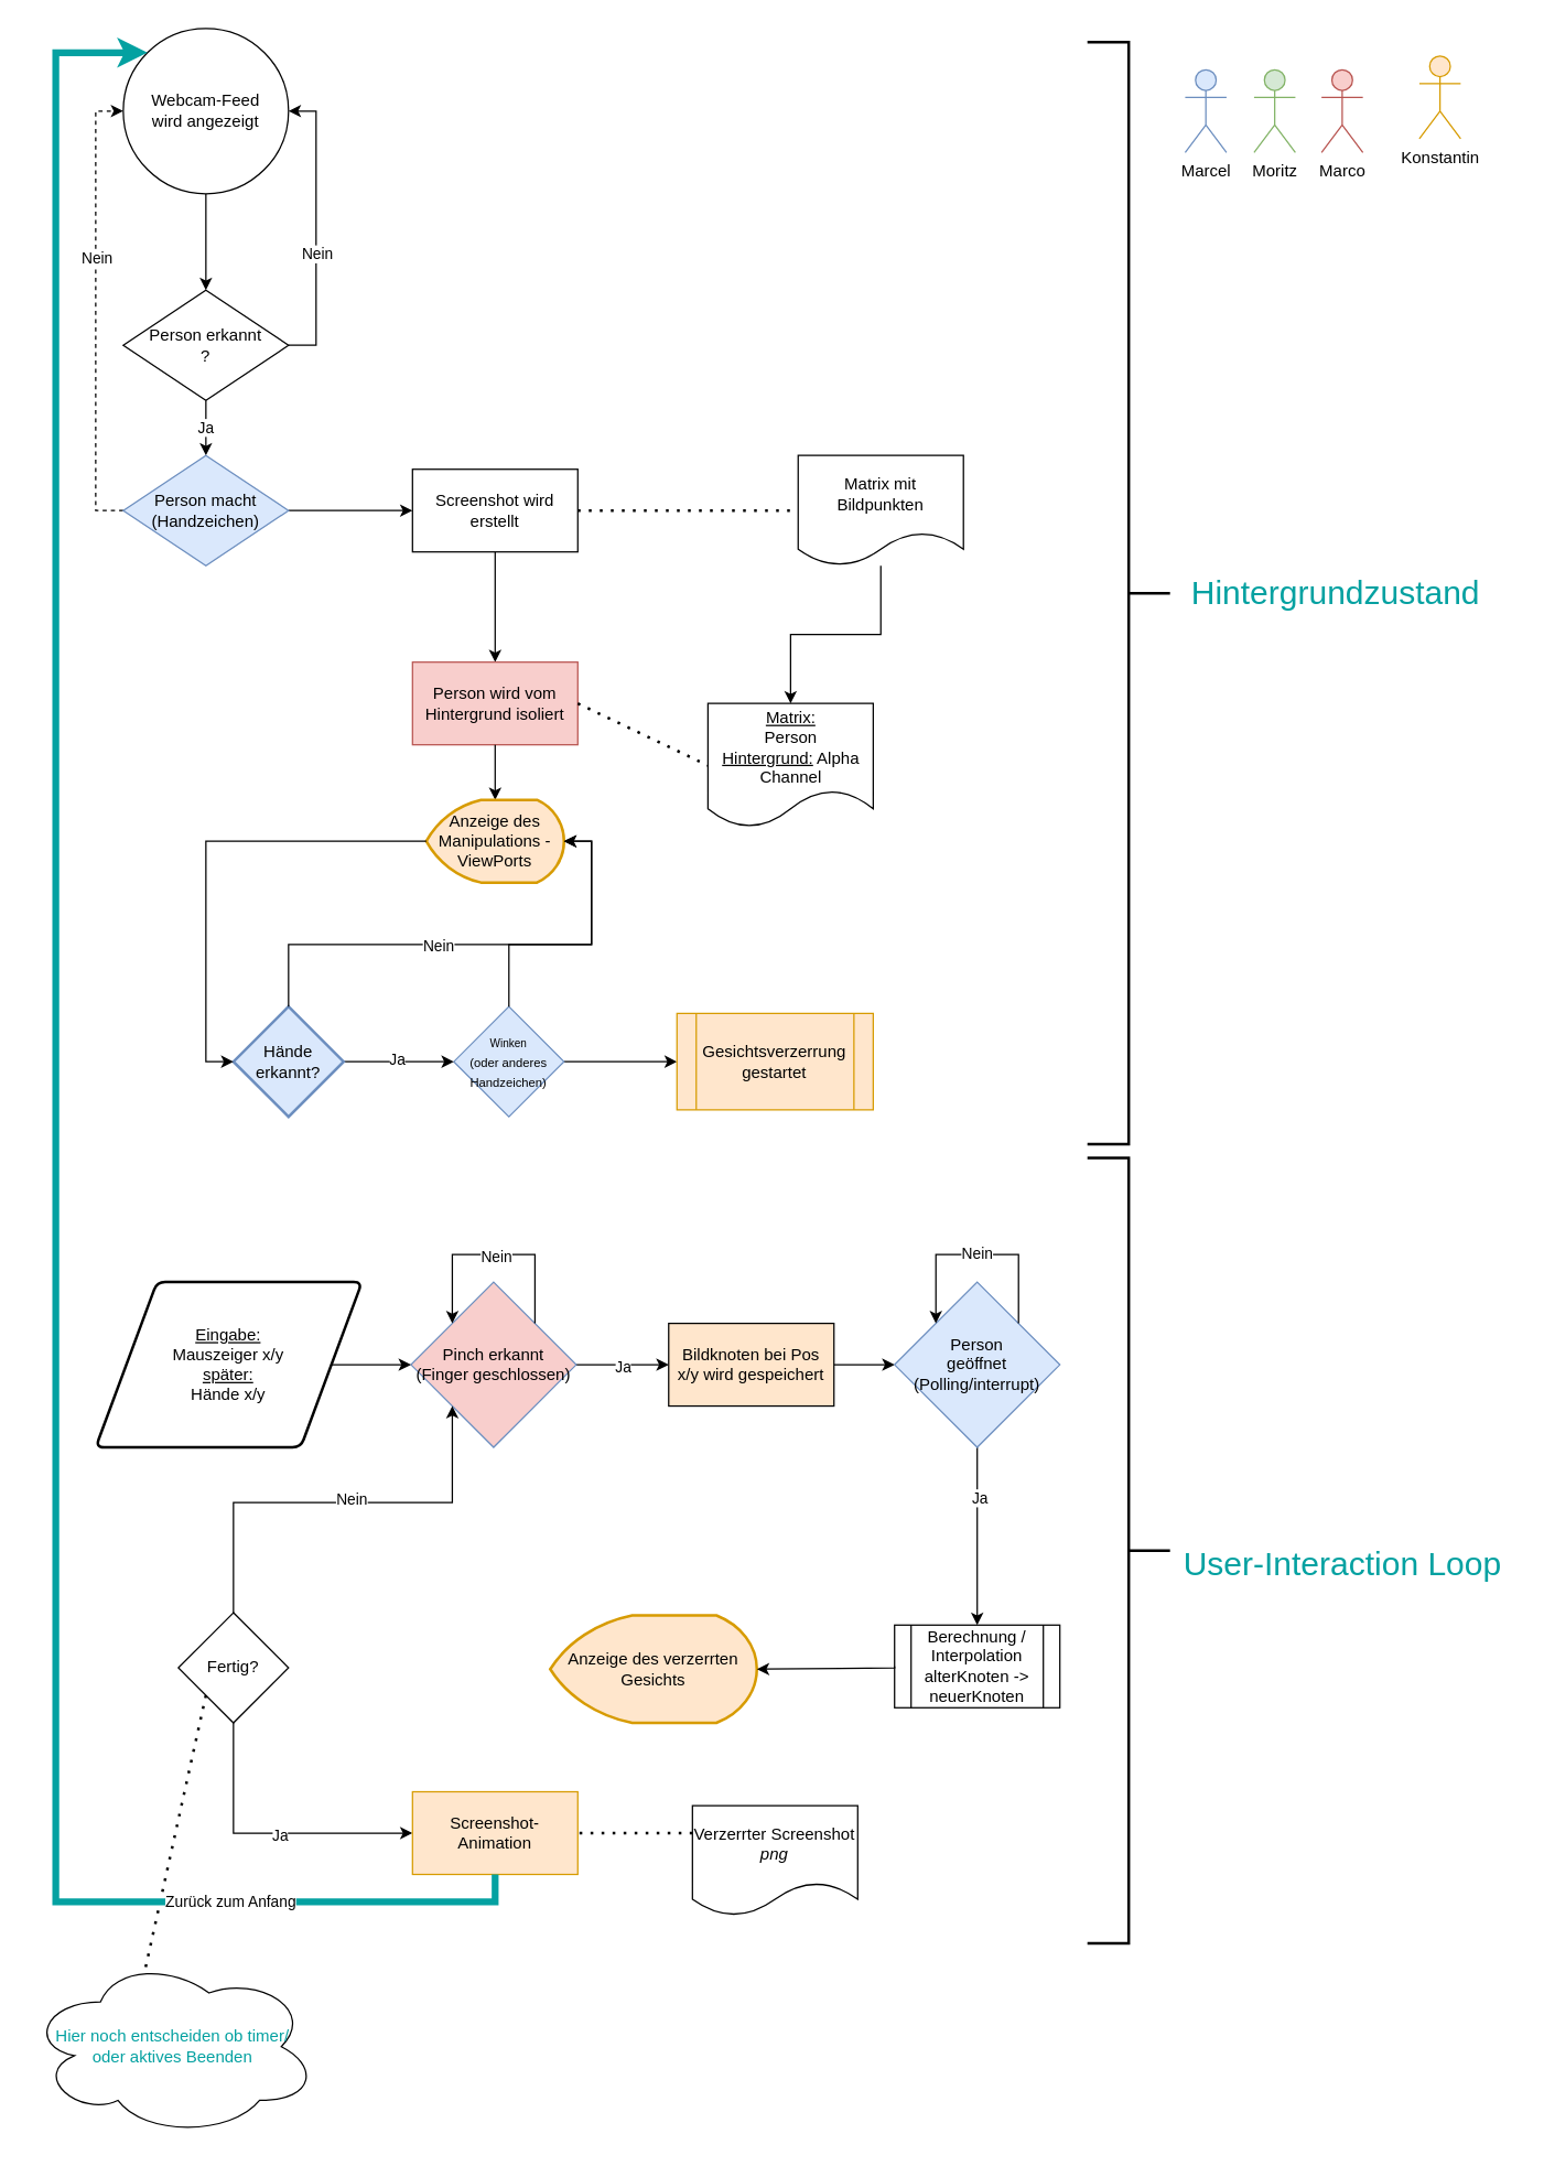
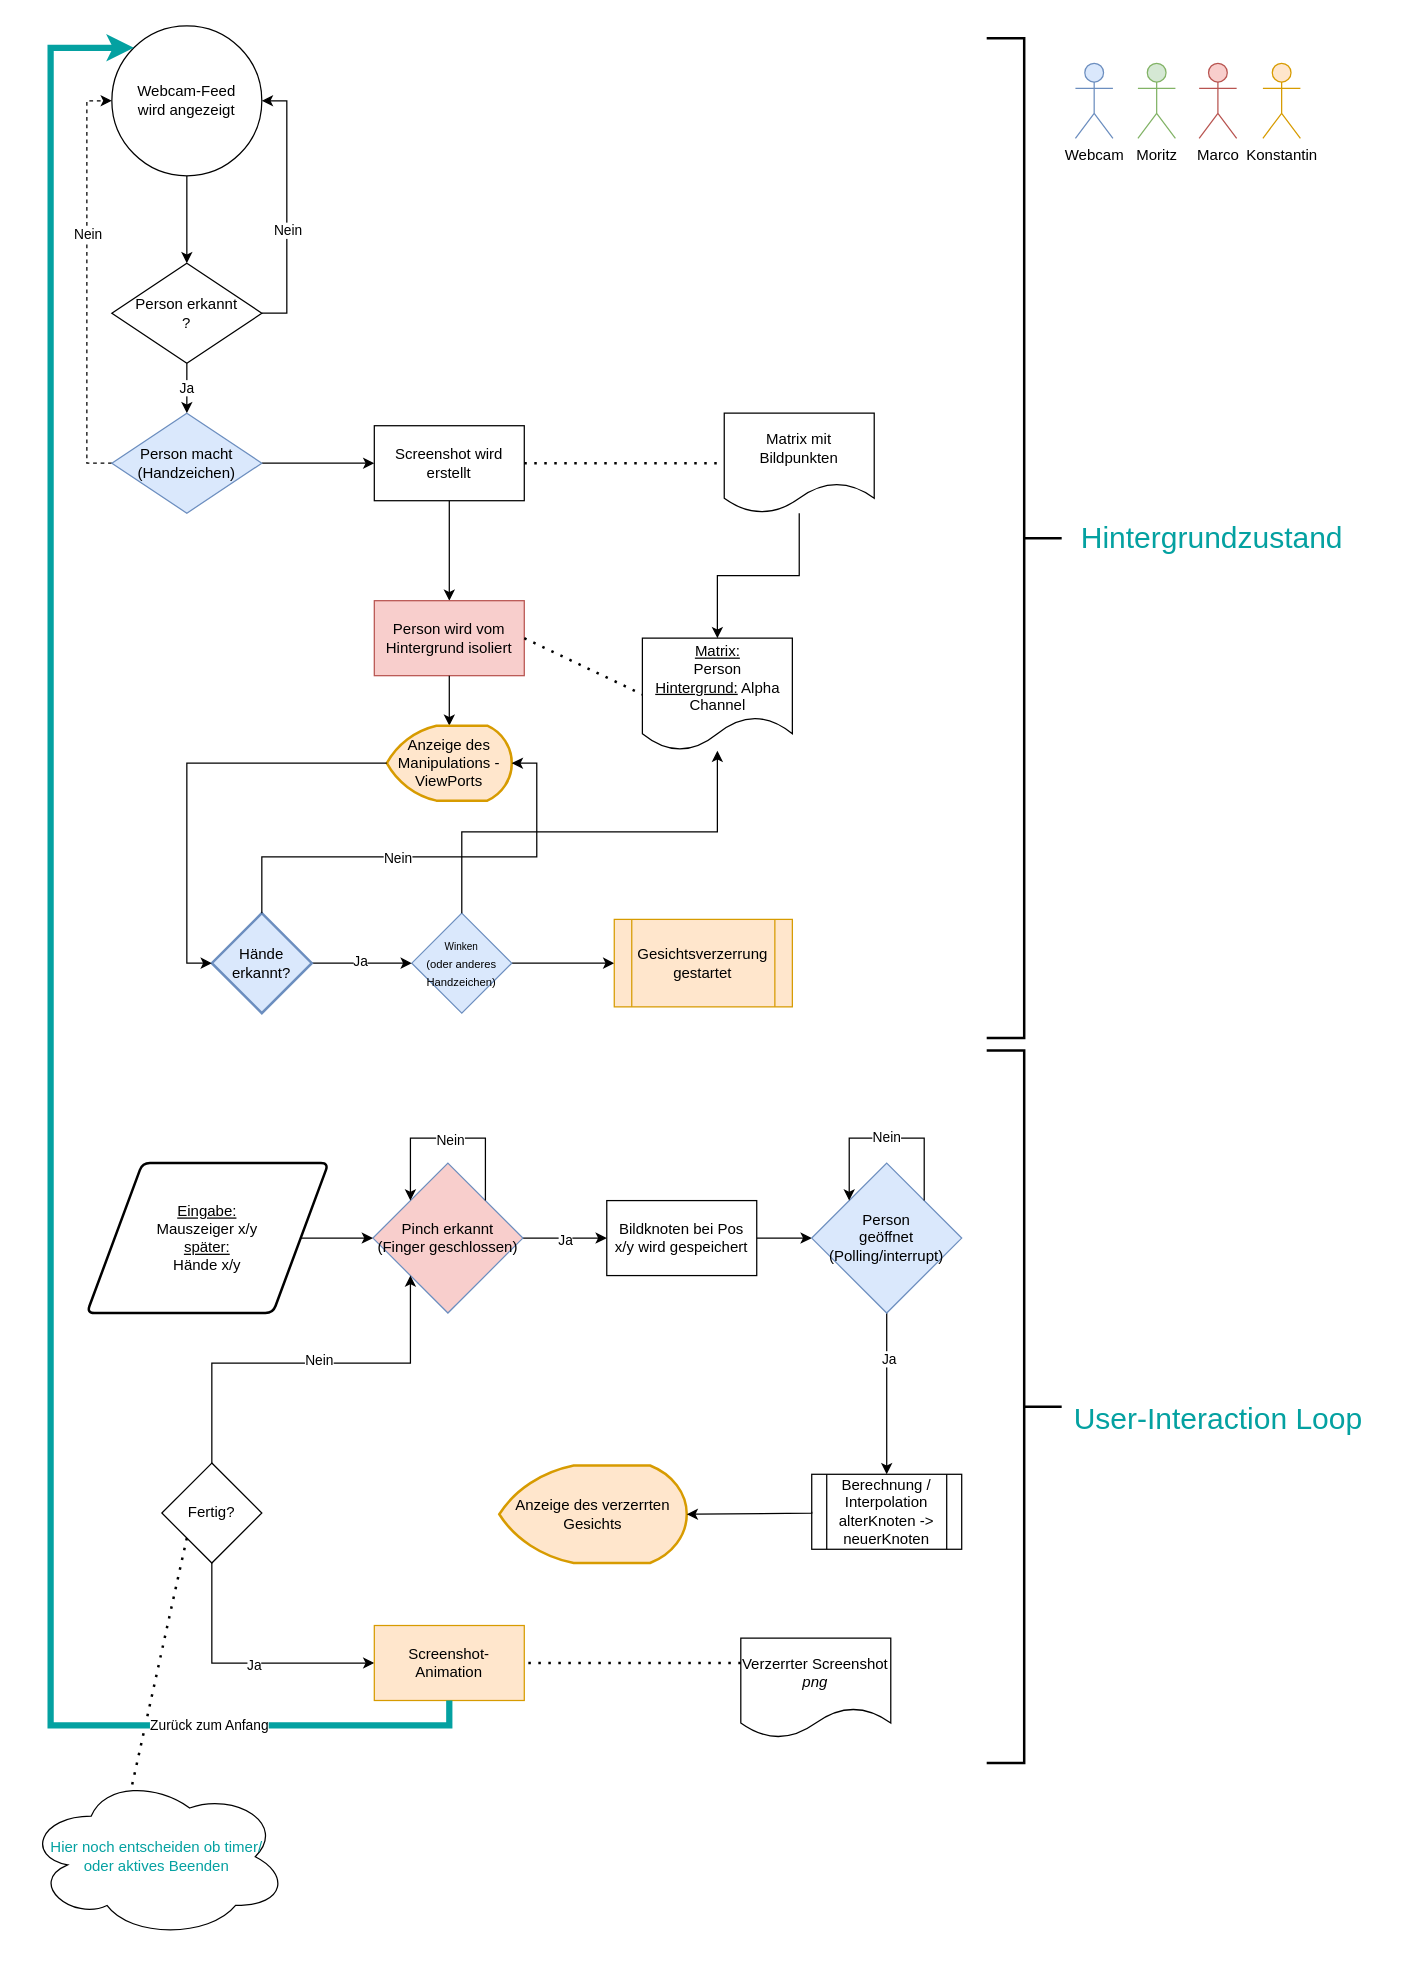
- <mxCell id="69" value="Konstantin" style="shape=umlActor;verticalLabelPosition=bottom;verticalAlign=top;html=1;outlineConnect=0;fillColor=#ffe6cc;strokeColor=#d79b00;" vertex="1" parent="1"><mxGeometry x="1030" y="40" width="30" height="60" as="geometry" /></mxCell>
+ <mxCell id="69" value="Konstantin" style="shape=umlActor;verticalLabelPosition=bottom;verticalAlign=top;html=1;outlineConnect=0;fillColor=#ffe6cc;strokeColor=#d79b00;" vertex="1" parent="1"><mxGeometry x="1010" y="50" width="30" height="60" as="geometry" /></mxCell>
- <mxCell id="66" value="Marcel" style="shape=umlActor;verticalLabelPosition=bottom;verticalAlign=top;html=1;outlineConnect=0;fillColor=#dae8fc;strokeColor=#6c8ebf;" vertex="1" parent="1"><mxGeometry x="860" y="50" width="30" height="60" as="geometry" /></mxCell>
+ <mxCell id="66" value="Webcam" style="shape=umlActor;verticalLabelPosition=bottom;verticalAlign=top;html=1;outlineConnect=0;fillColor=#dae8fc;strokeColor=#6c8ebf;" vertex="1" parent="1"><mxGeometry x="860" y="50" width="30" height="60" as="geometry" /></mxCell>
- <mxCell id="31" style="edgeStyle=orthogonalEdgeStyle;rounded=0;orthogonalLoop=1;jettySize=auto;html=1;exitX=0.5;exitY=0;exitDx=0;exitDy=0;entryX=1;entryY=0.5;entryDx=0;entryDy=0;entryPerimeter=0;" parent="1" source="24" target="22" edge="1"><mxGeometry relative="1" as="geometry" /></mxCell>
+ <mxCell id="31" style="edgeStyle=orthogonalEdgeStyle;rounded=0;orthogonalLoop=1;jettySize=auto;html=1;exitX=0.5;exitY=0;exitDx=0;exitDy=0;" parent="1" source="24" target="19" edge="1"><mxGeometry relative="1" as="geometry" /></mxCell>
- <mxCell id="41" value="Bildknoten bei Pos x/y wird gespeichert" style="rounded=0;whiteSpace=wrap;html=1;fillColor=#ffe6cc;" parent="1" vertex="1"><mxGeometry x="485" y="960" width="120" height="60" as="geometry" /></mxCell>
+ <mxCell id="41" value="Bildknoten bei Pos x/y wird gespeichert" style="rounded=0;whiteSpace=wrap;html=1;" parent="1" vertex="1"><mxGeometry x="485" y="960" width="120" height="60" as="geometry" /></mxCell>
- <mxCell id="62" value="Verzerrter Screenshot&lt;div&gt;&lt;i&gt;png&lt;/i&gt;&lt;/div&gt;" style="shape=document;whiteSpace=wrap;html=1;boundedLbl=1;" parent="1" vertex="1"><mxGeometry x="502.25" y="1310" width="120" height="80" as="geometry" /></mxCell>
+ <mxCell id="62" value="Verzerrter Screenshot&lt;div&gt;&lt;i&gt;png&lt;/i&gt;&lt;/div&gt;" style="shape=document;whiteSpace=wrap;html=1;boundedLbl=1;" parent="1" vertex="1"><mxGeometry x="592.25" y="1310" width="120" height="80" as="geometry" /></mxCell>
